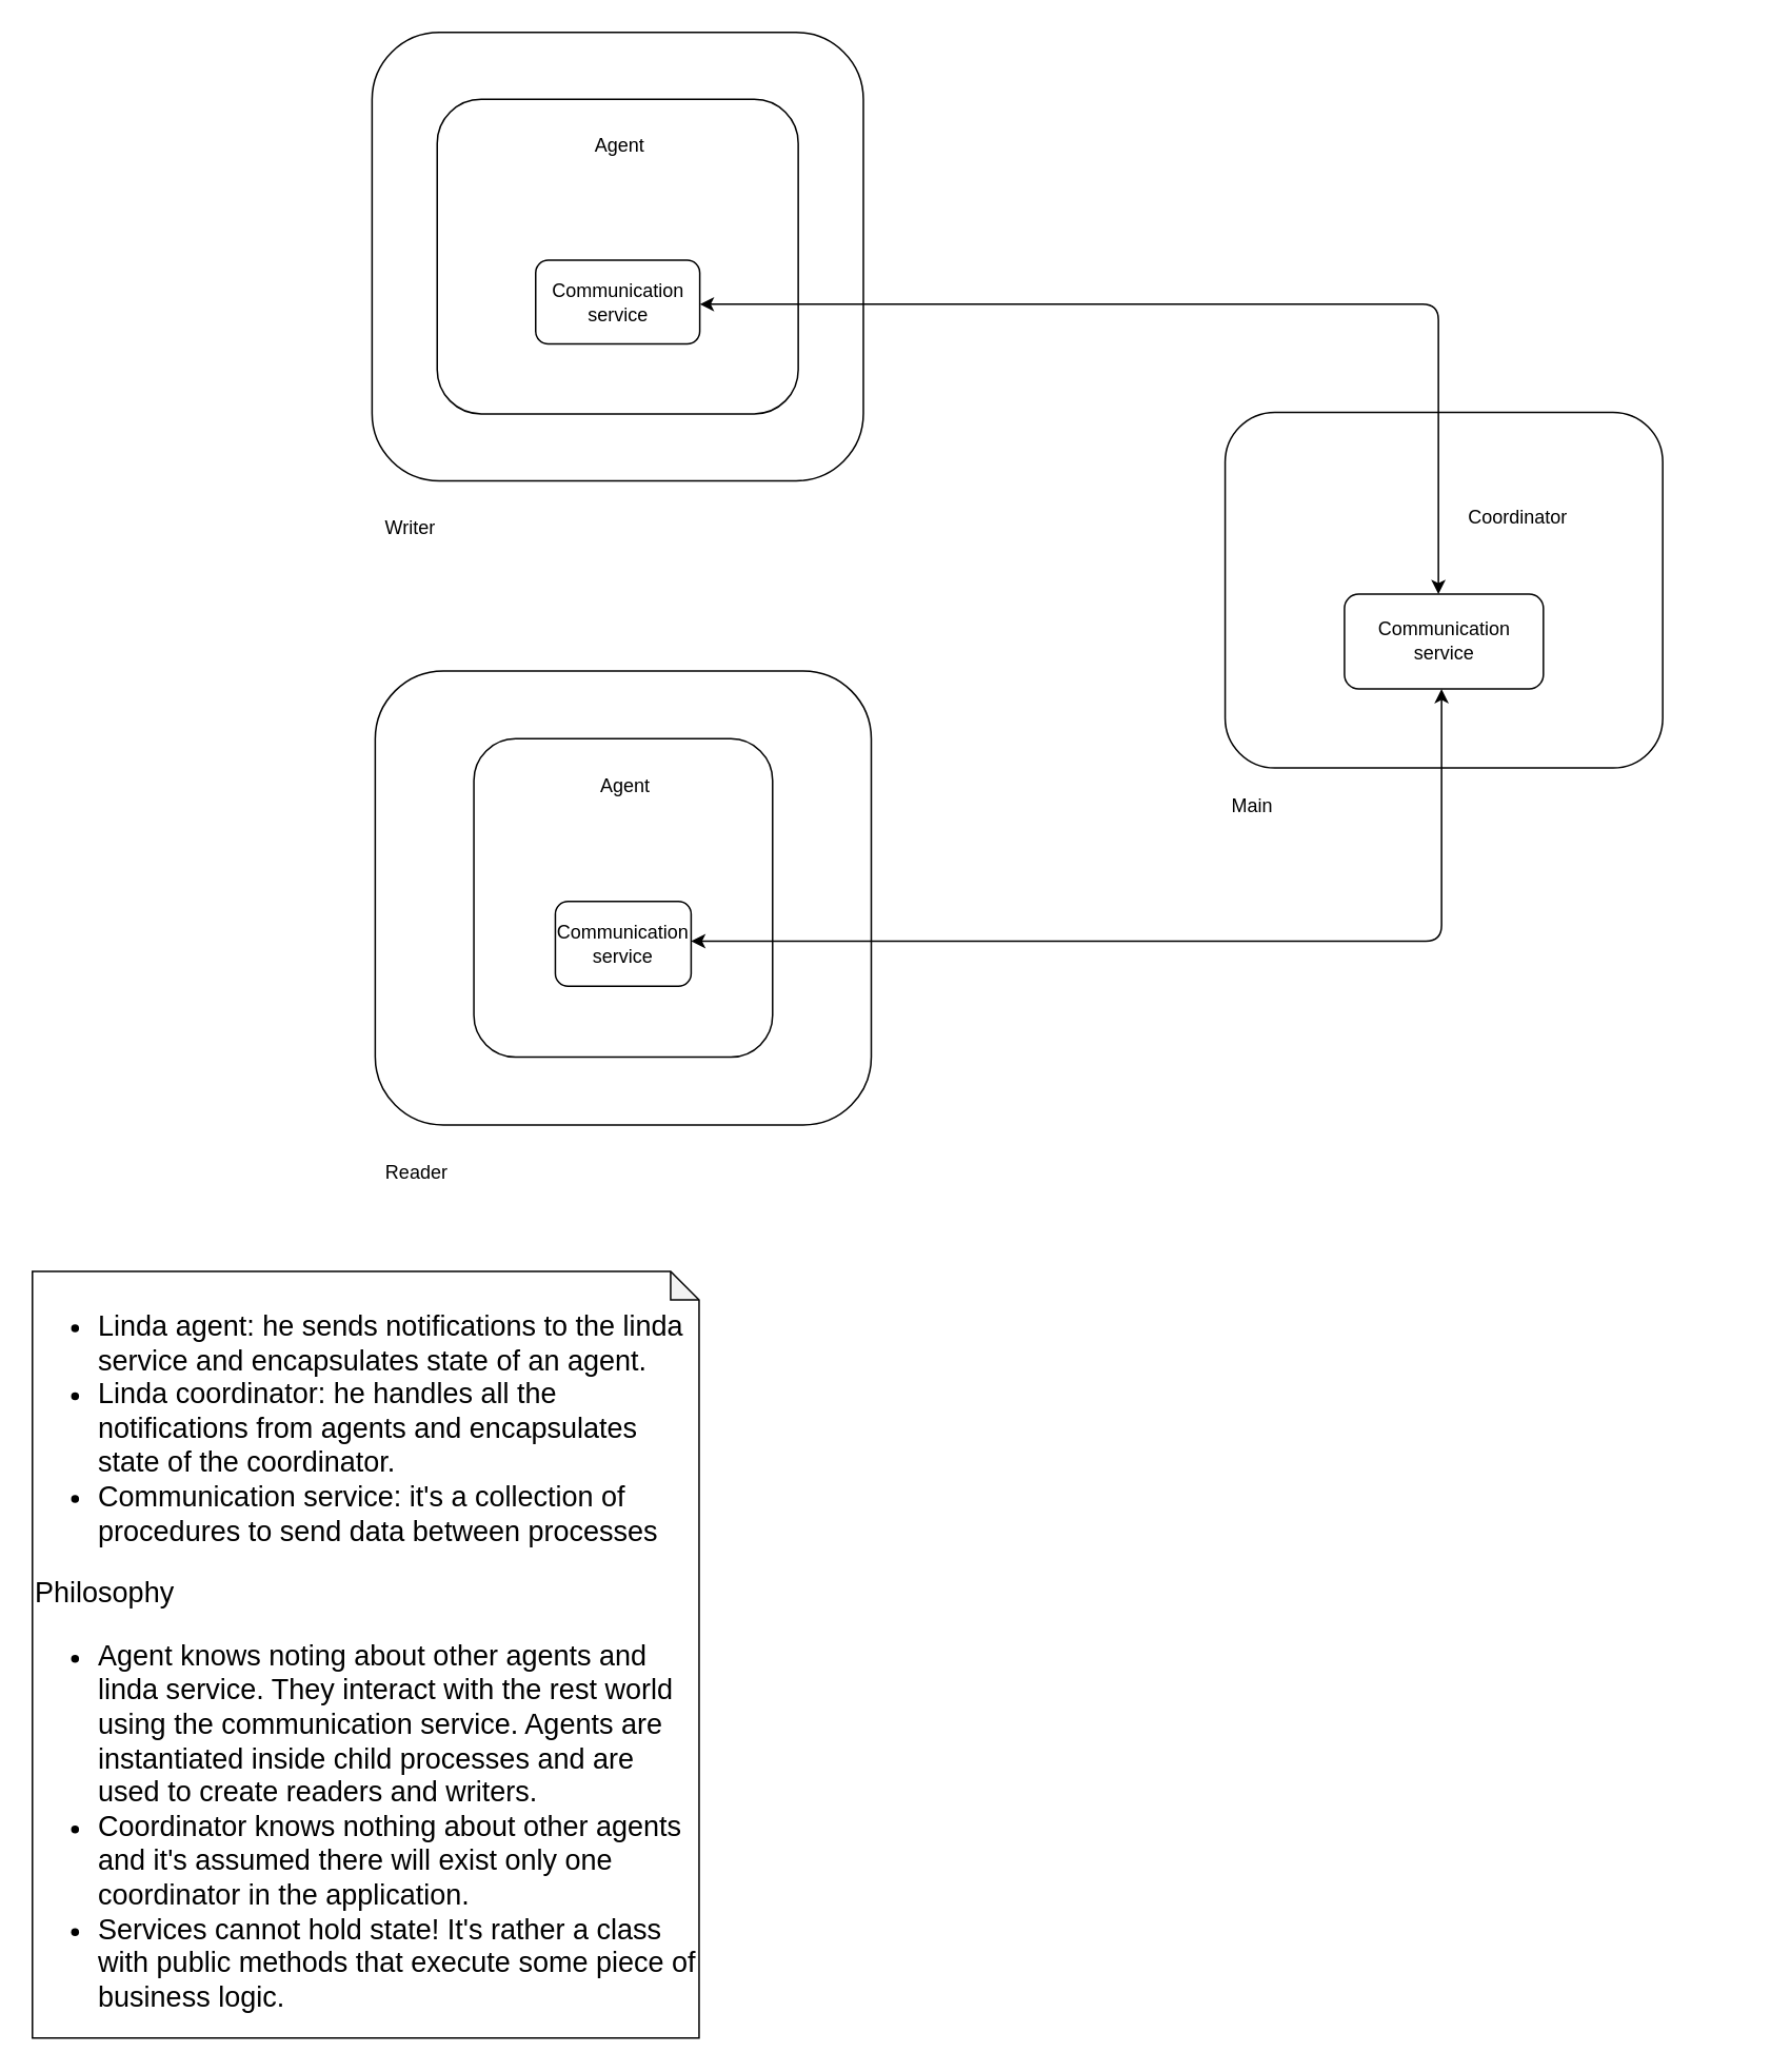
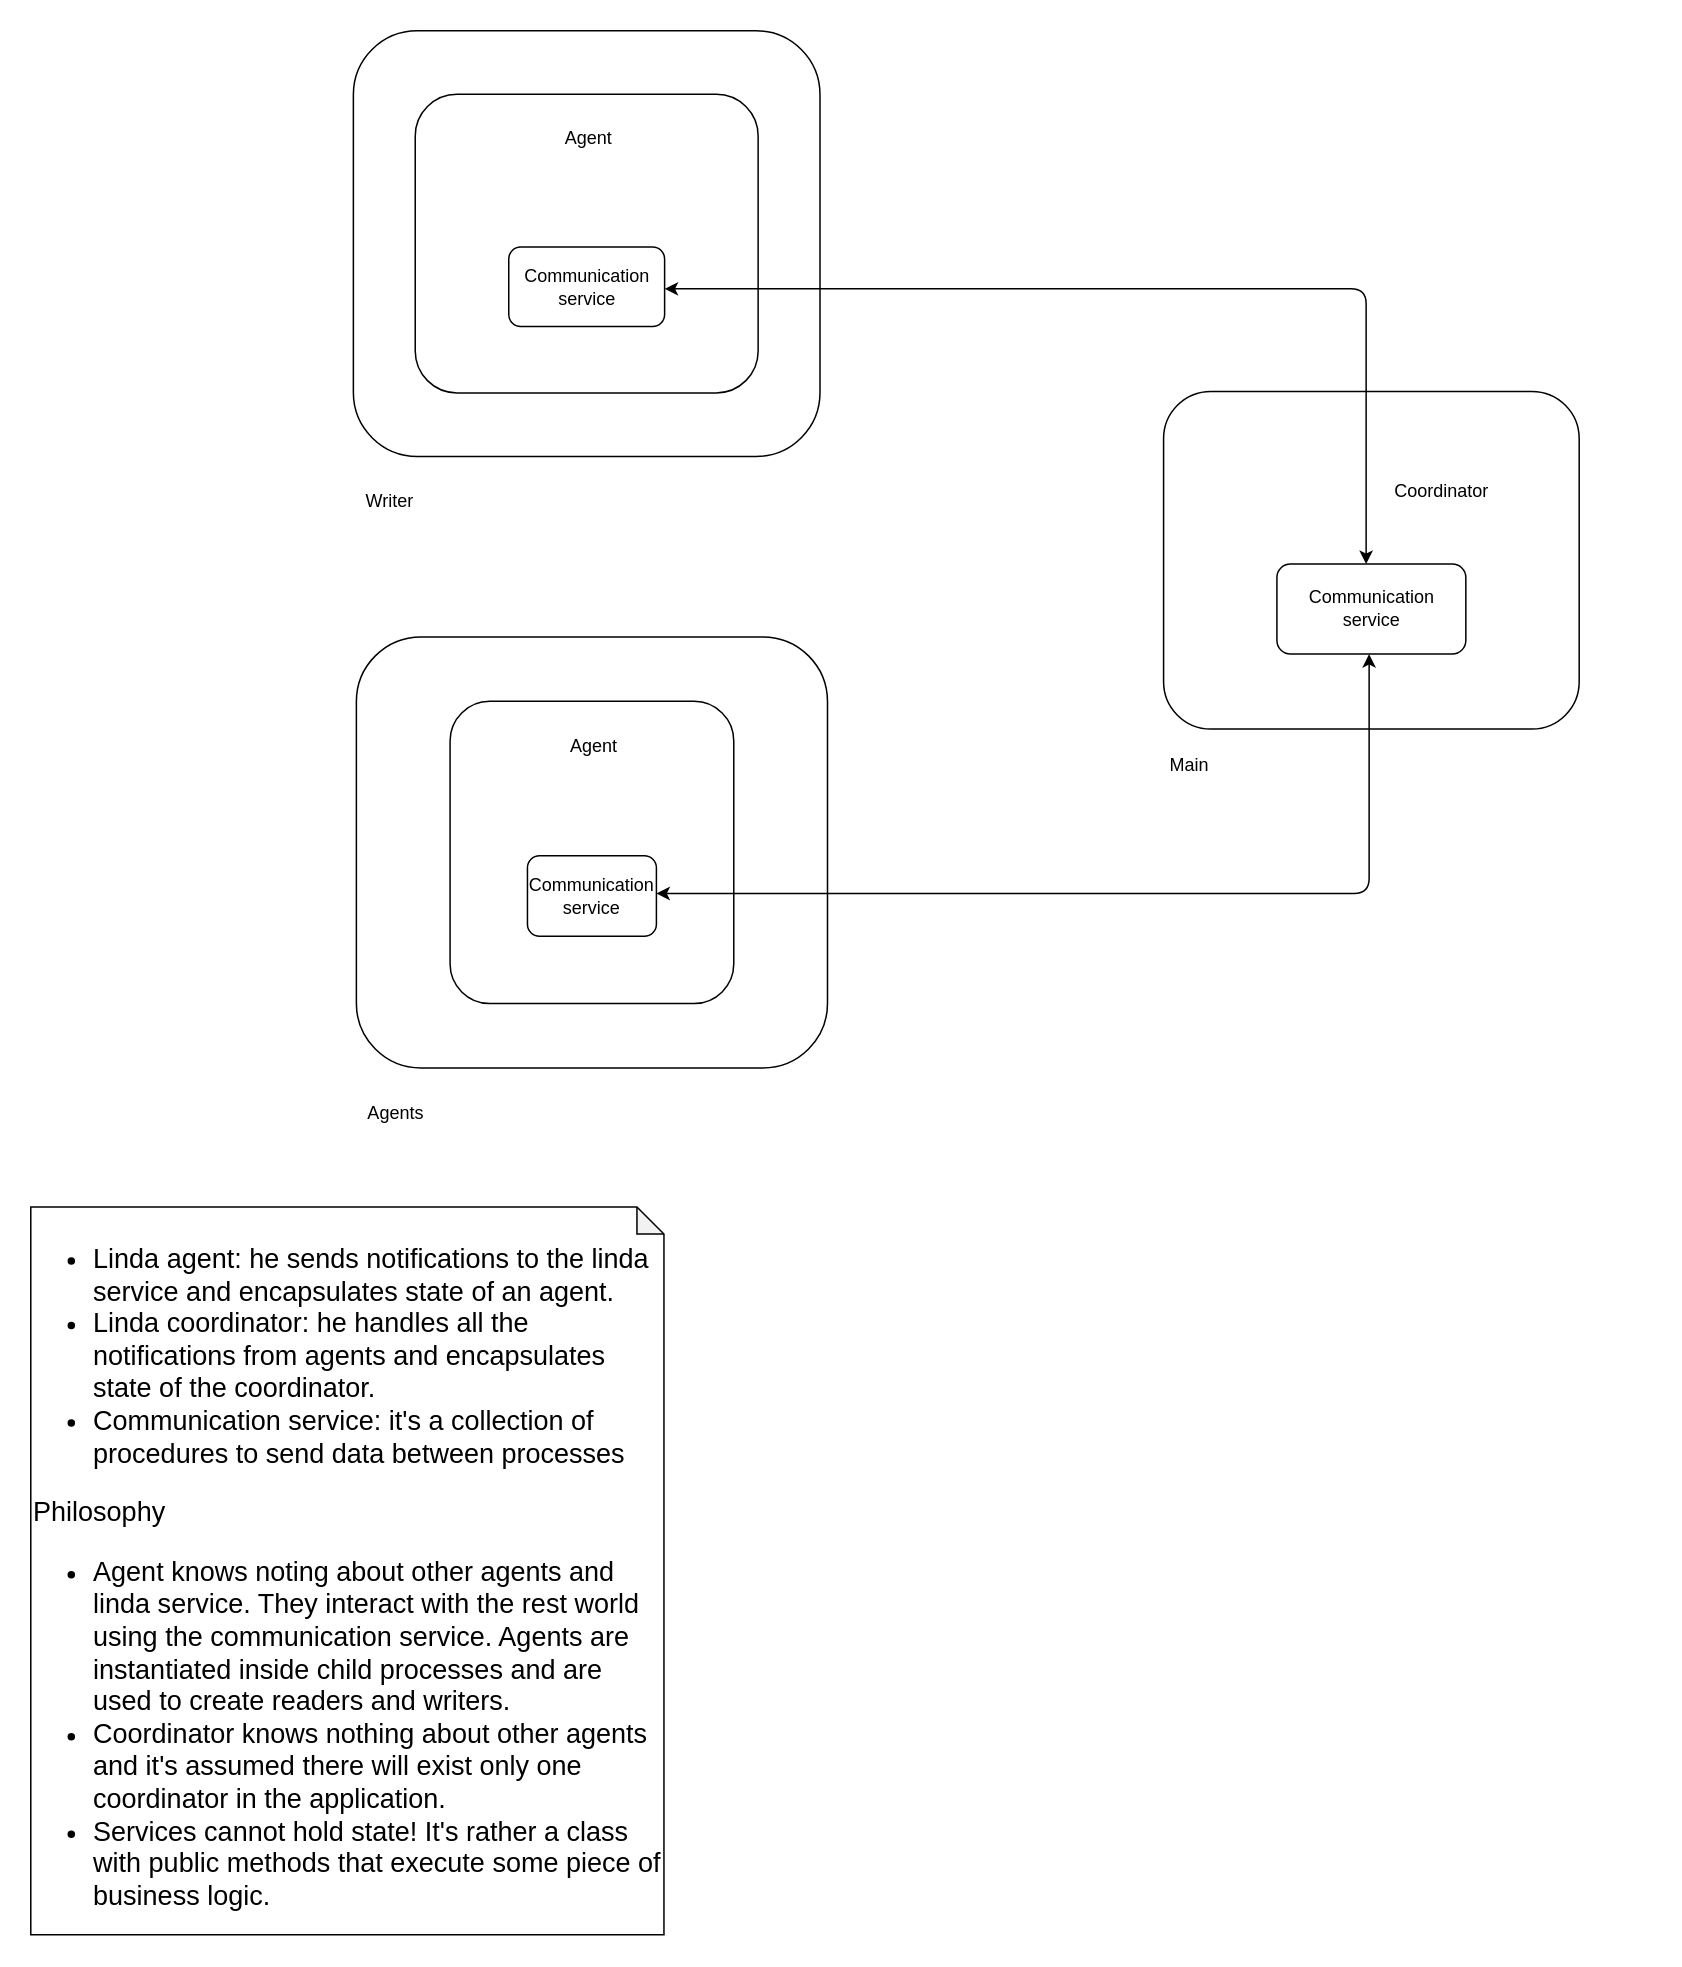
- <mxCell id="11" value="Reader" style="text;html=1;align=center;verticalAlign=middle;resizable=0;points=[];autosize=1;strokeColor=none;fillColor=none;" parent="9" vertex="1"><mxGeometry x="1.068" y="309.053" width="50" height="18" as="geometry" /></mxCell>
+ <mxCell id="11" value="Agents" style="text;html=1;align=center;verticalAlign=middle;resizable=0;points=[];autosize=1;strokeColor=none;fillColor=none;" parent="9" vertex="1"><mxGeometry x="1.068" y="309.053" width="50" height="18" as="geometry" /></mxCell>
